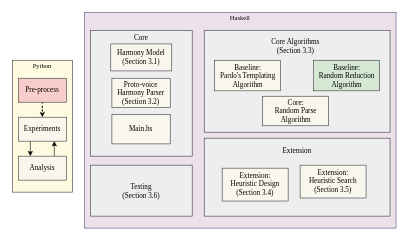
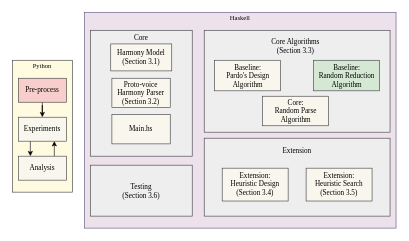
- <mxCell id="24" value="Baseline: &lt;br&gt;Pardo's Templating Algorithm" style="rounded=0;whiteSpace=wrap;html=1;fillColor=#f9f7ed;strokeColor=#36393d;fontFamily=Computer Modern;" parent="21" vertex="1"><mxGeometry x="17.5" y="50.005" width="110" height="51" as="geometry" /></mxCell>
+ <mxCell id="24" value="Baseline: &lt;br&gt;Pardo's Design Algorithm" style="rounded=0;whiteSpace=wrap;html=1;fillColor=#f9f7ed;strokeColor=#36393d;fontFamily=Computer Modern;" parent="21" vertex="1"><mxGeometry x="17.5" y="50.005" width="110" height="51" as="geometry" /></mxCell>
- <mxCell id="5" value="" style="edgeStyle=orthogonalEdgeStyle;rounded=0;orthogonalLoop=1;jettySize=auto;html=1;fontFamily=Computer Modern;dashed=1;" parent="1" source="6" target="8" edge="1"><mxGeometry relative="1" as="geometry" /></mxCell>
+ <mxCell id="5" value="" style="edgeStyle=orthogonalEdgeStyle;rounded=0;orthogonalLoop=1;jettySize=auto;html=1;fontFamily=Computer Modern;" parent="1" source="6" target="8" edge="1"><mxGeometry relative="1" as="geometry" /></mxCell>
- <mxCell id="31" value="Extension:&lt;br&gt;Heuristic Search&lt;br&gt;(Section 3.5)" style="rounded=0;whiteSpace=wrap;html=1;fillColor=#f9f7ed;strokeColor=#36393d;fontFamily=Computer Modern;" parent="27" vertex="1"><mxGeometry x="160" y="45" width="110" height="54.81" as="geometry" /></mxCell>
+ <mxCell id="31" value="Extension:&lt;br&gt;Heuristic Search&lt;br&gt;(Section 3.5)" style="rounded=0;whiteSpace=wrap;html=1;fillColor=#f9f7ed;strokeColor=#36393d;fontFamily=Computer Modern;" parent="27" vertex="1"><mxGeometry x="170" y="50" width="110" height="54.81" as="geometry" /></mxCell>
